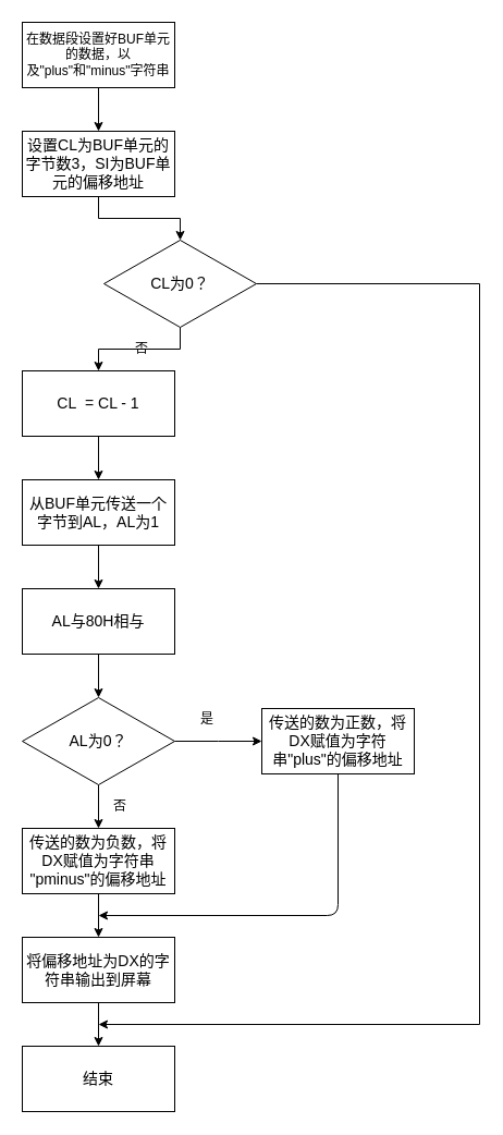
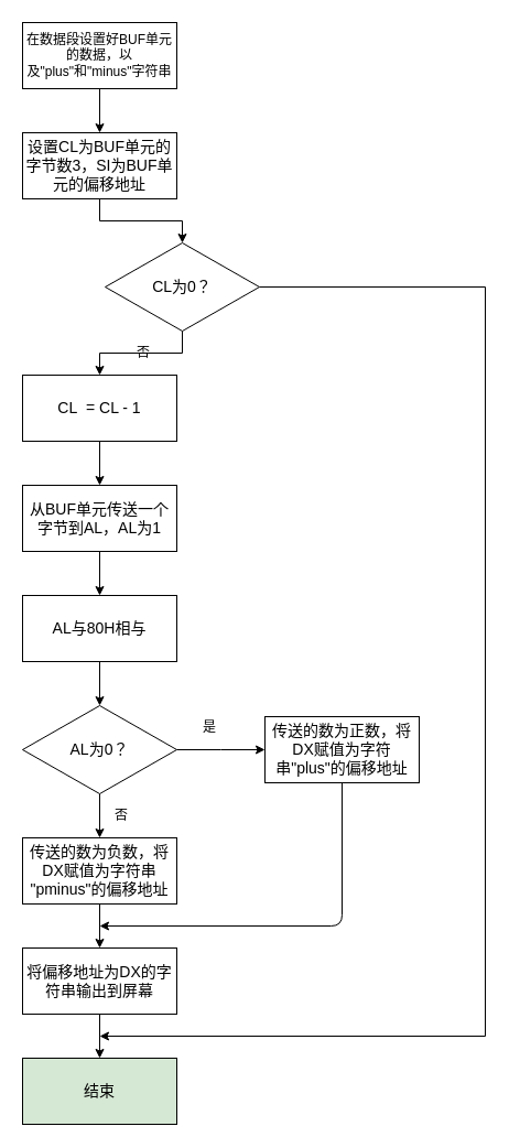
- <mxCell id="24" value="&lt;span style=&quot;font-size: 14px&quot;&gt;结束&lt;/span&gt;" style="rounded=0;whiteSpace=wrap;html=1;" vertex="1" parent="1"><mxGeometry x="20" y="960" width="140" height="60" as="geometry" /></mxCell>
+ <mxCell id="24" value="&lt;span style=&quot;font-size: 14px&quot;&gt;结束&lt;/span&gt;" style="rounded=0;whiteSpace=wrap;html=1;fillColor=#d5e8d4;" vertex="1" parent="1"><mxGeometry x="20" y="960" width="140" height="60" as="geometry" /></mxCell>
